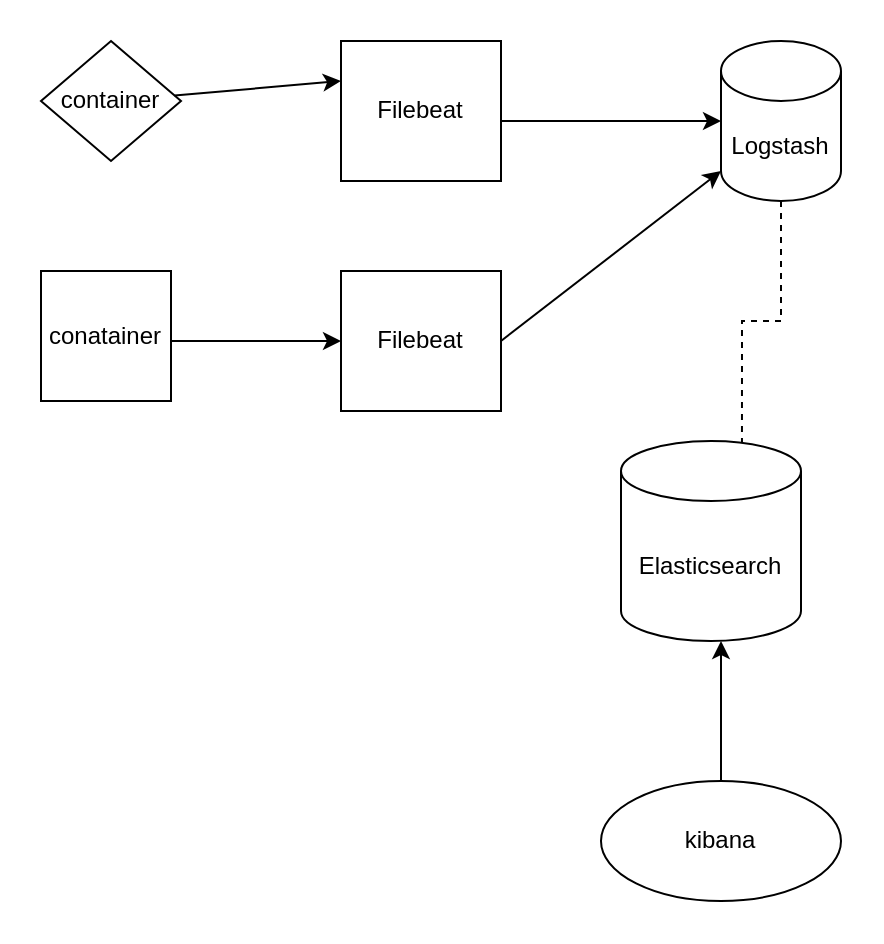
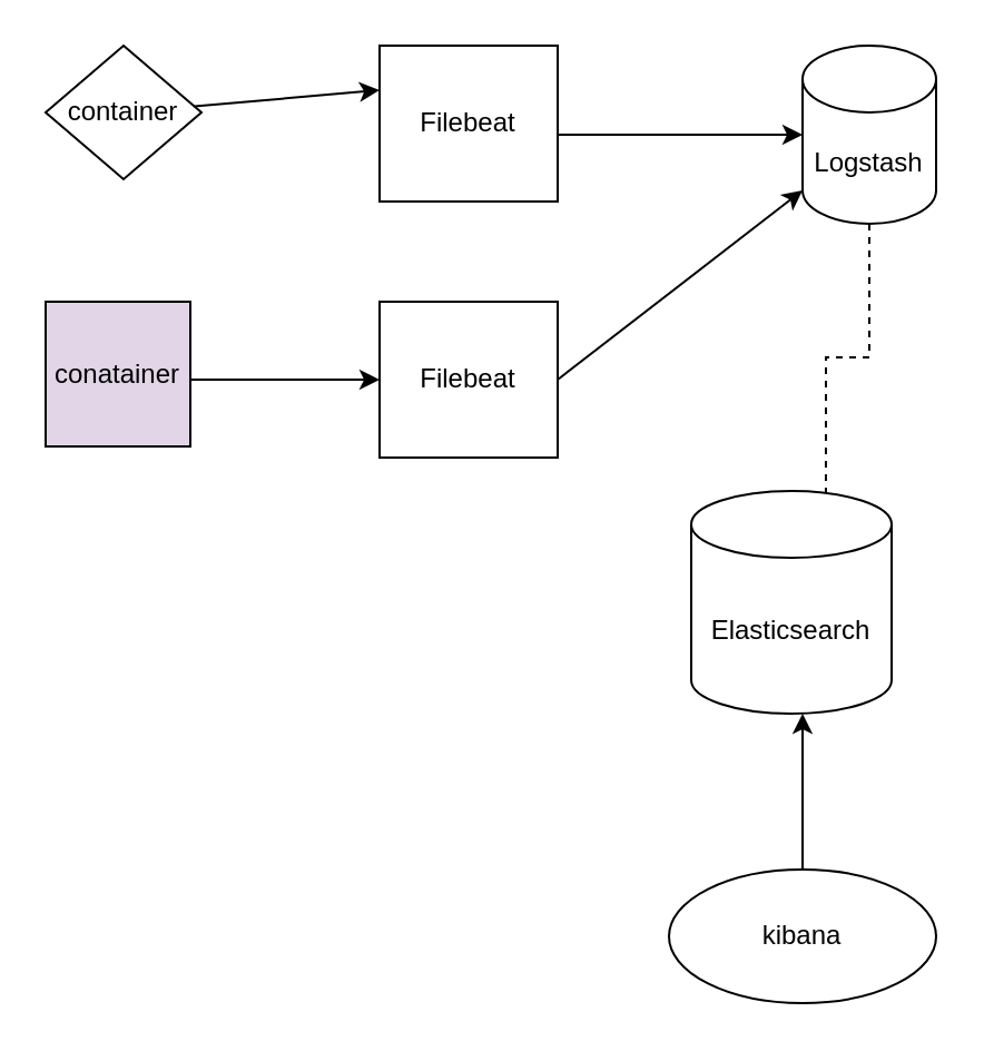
- <mxCell id="9" value="conatainer" style="whiteSpace=wrap;html=1;aspect=fixed;" vertex="1" parent="1"><mxGeometry x="20" y="135" width="65" height="65" as="geometry" /></mxCell>
+ <mxCell id="9" value="conatainer" style="whiteSpace=wrap;html=1;aspect=fixed;fillColor=#e1d5e7;" vertex="1" parent="1"><mxGeometry x="20" y="135" width="65" height="65" as="geometry" /></mxCell>
